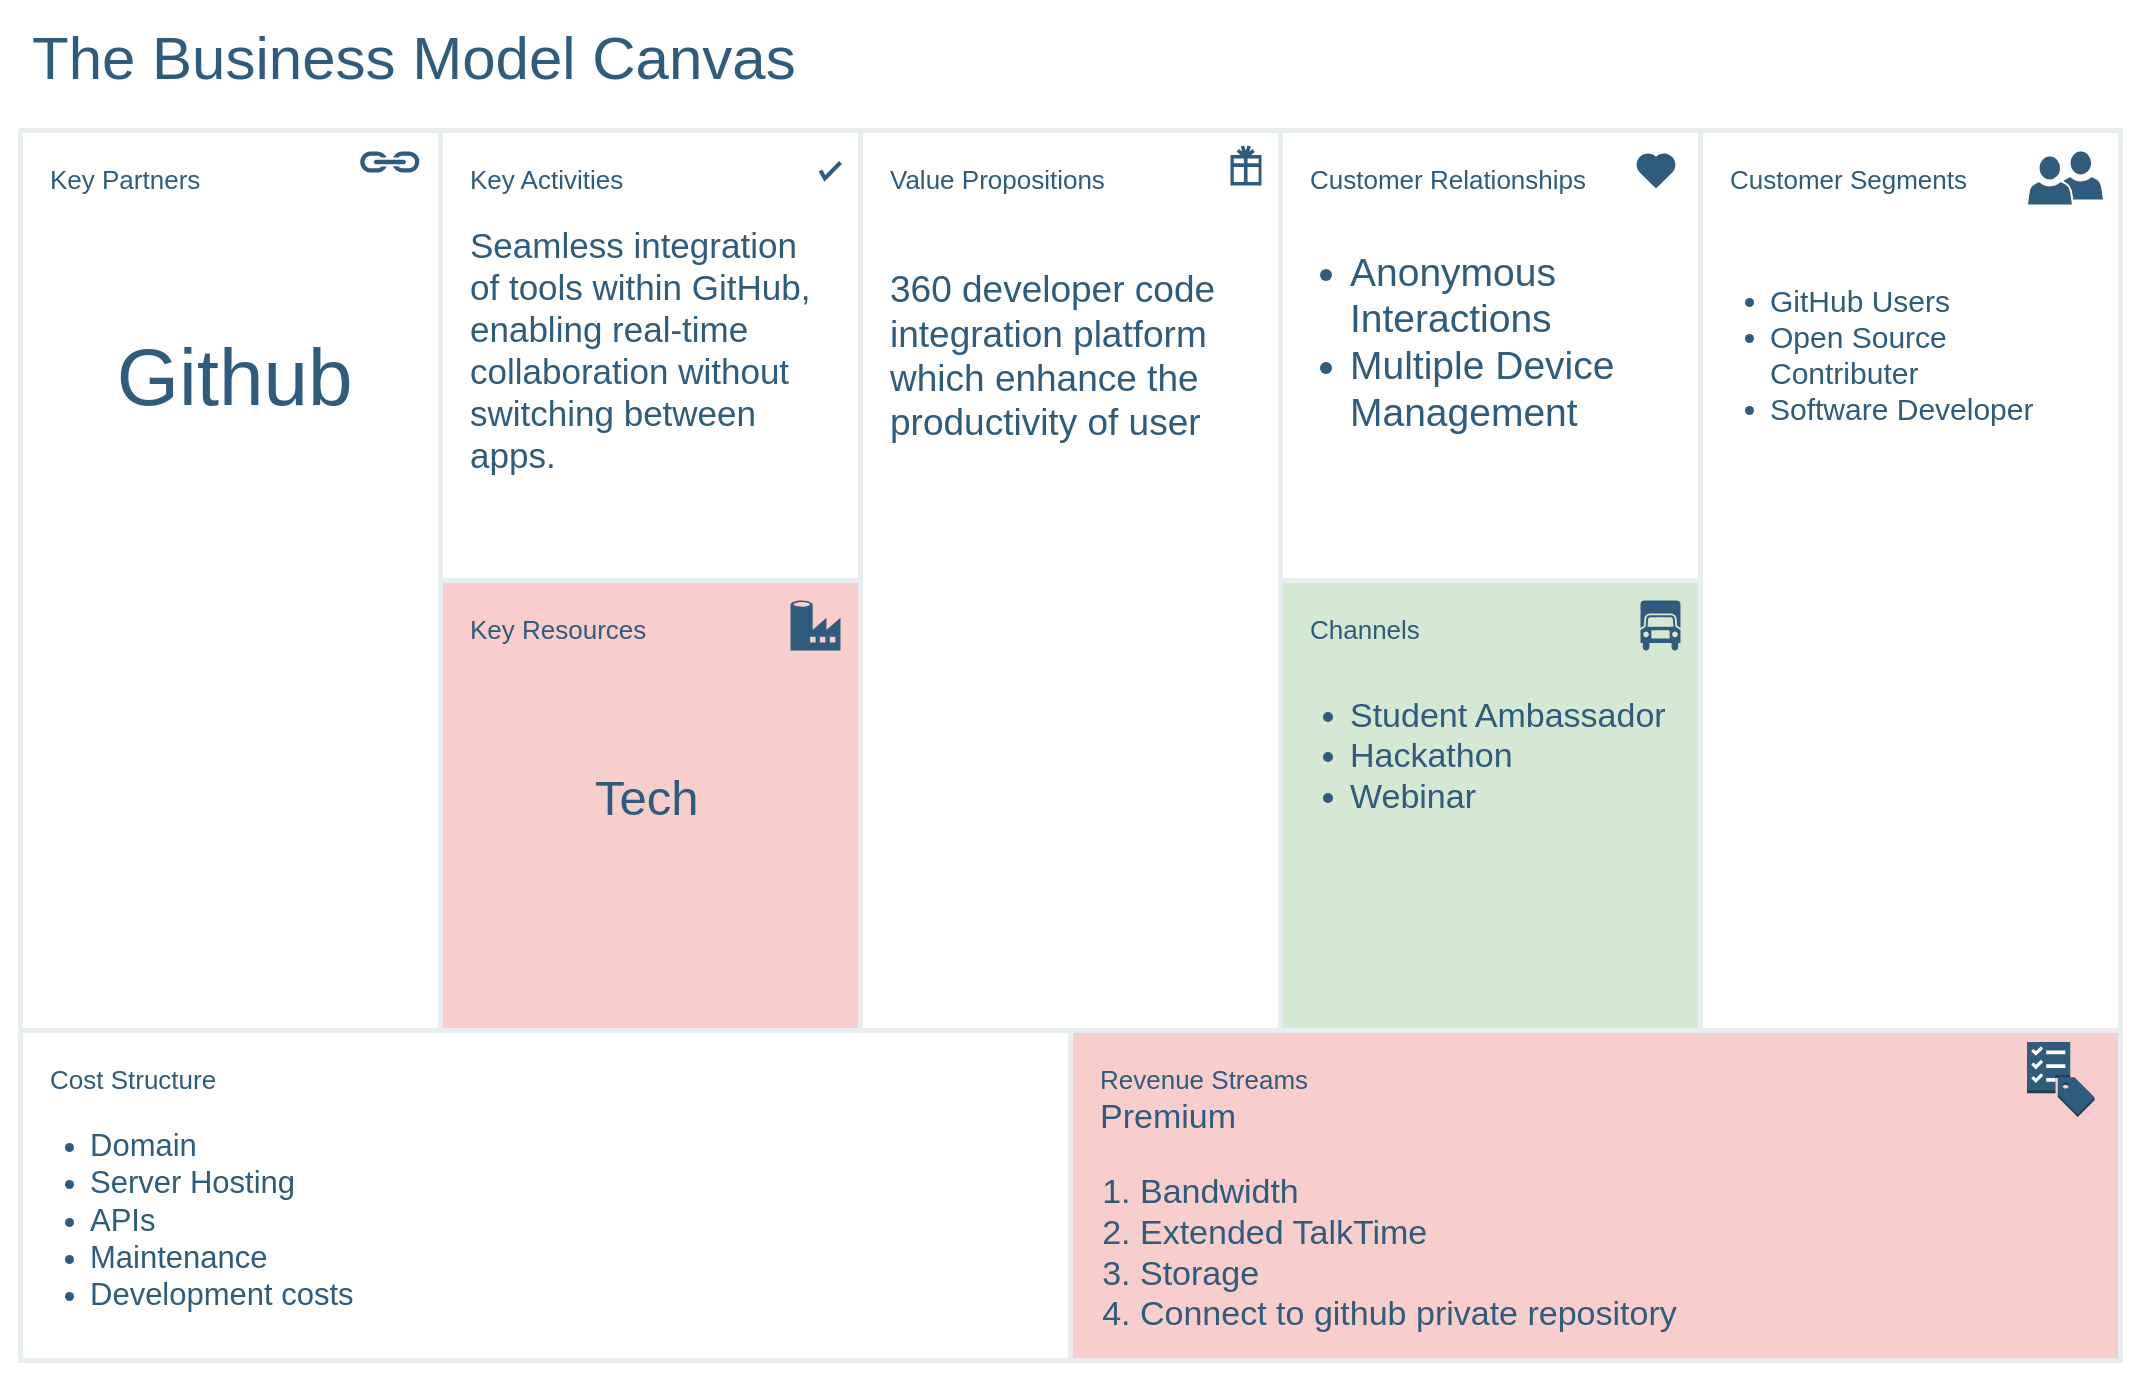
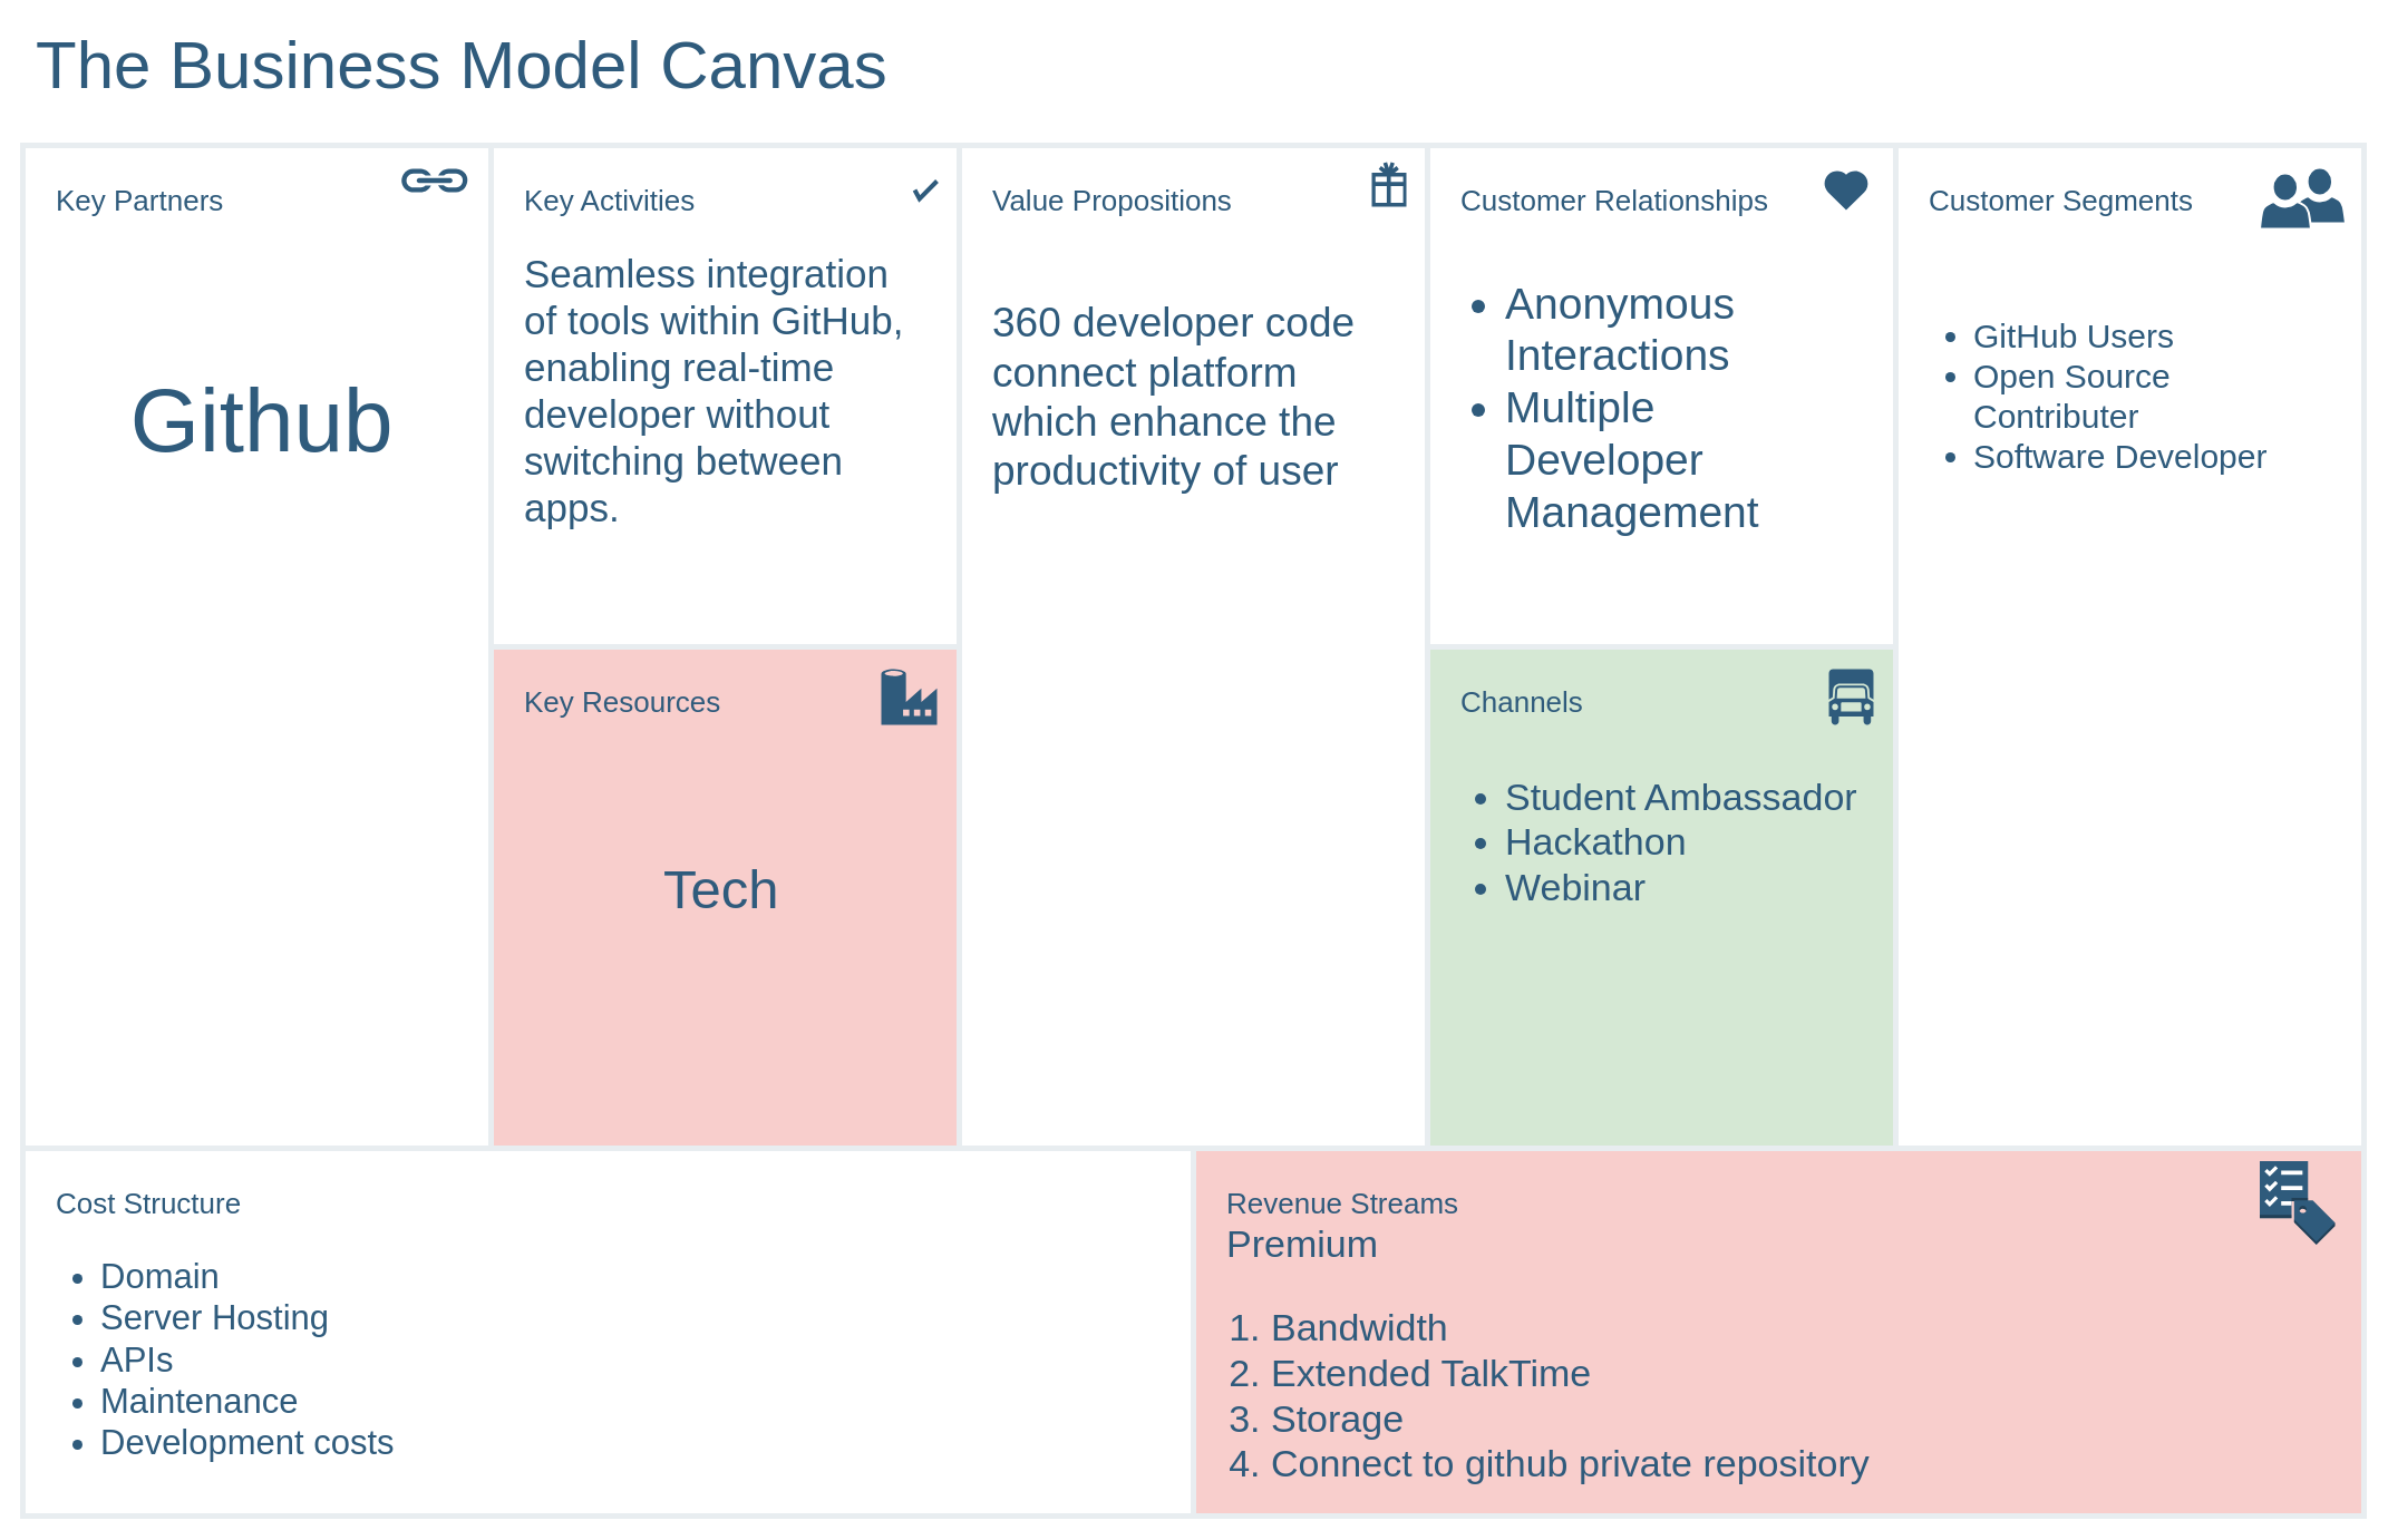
- <mxCell id="4" value="&lt;font&gt;&lt;font style=&quot;font-size: 26px&quot;&gt;Key Activities&lt;/font&gt;&lt;br style=&quot;font-size: 12px&quot;&gt;&lt;/font&gt;&lt;font&gt;&lt;br&gt;&lt;br style=&quot;font-size: 12px&quot;&gt;&lt;div&gt;&lt;font style=&quot;font-size: 35px;&quot;&gt;Seamless integration of tools within GitHub, enabling real-time collaboration without switching between apps.&lt;/font&gt;&lt;br&gt;&lt;/div&gt;&lt;/font&gt;" style="rounded=0;whiteSpace=wrap;html=1;shadow=0;labelBackgroundColor=none;strokeColor=#e8edf0;strokeWidth=5;fillColor=#ffffff;fontSize=12;fontColor=#2F5B7C;align=left;verticalAlign=top;spacing=30;" parent="1" vertex="1"><mxGeometry x="440" y="130" width="420" height="450" as="geometry" /></mxCell>
+ <mxCell id="4" value="&lt;font&gt;&lt;font style=&quot;font-size: 26px&quot;&gt;Key Activities&lt;/font&gt;&lt;br style=&quot;font-size: 12px&quot;&gt;&lt;/font&gt;&lt;font&gt;&lt;br&gt;&lt;br style=&quot;font-size: 12px&quot;&gt;&lt;div&gt;&lt;font style=&quot;font-size: 35px;&quot;&gt;Seamless integration of tools within GitHub, enabling real-time developer without switching between apps.&lt;/font&gt;&lt;br&gt;&lt;/div&gt;&lt;/font&gt;" style="rounded=0;whiteSpace=wrap;html=1;shadow=0;labelBackgroundColor=none;strokeColor=#e8edf0;strokeWidth=5;fillColor=#ffffff;fontSize=12;fontColor=#2F5B7C;align=left;verticalAlign=top;spacing=30;" parent="1" vertex="1"><mxGeometry x="440" y="130" width="420" height="450" as="geometry" /></mxCell>
- <mxCell id="6" value="&lt;div style=&quot;font-size: 26px&quot;&gt;&lt;font style=&quot;font-size: 26px&quot;&gt;Value Propositions&lt;/font&gt;&lt;/div&gt;&lt;div&gt;&lt;br&gt;&lt;/div&gt;&lt;div&gt;&lt;br&gt;&lt;/div&gt;&lt;div&gt;&lt;br&gt;&lt;/div&gt;&lt;div&gt;&lt;br&gt;&lt;/div&gt;&lt;div&gt;&lt;br&gt;&lt;/div&gt;&lt;div&gt;&lt;div style=&quot;border-color: var(--border-color); font-size: 37px;&quot;&gt;&lt;font style=&quot;border-color: var(--border-color);&quot;&gt;&lt;font style=&quot;border-color: var(--border-color);&quot;&gt;360 developer code integration platform which enhance the productivity of user&lt;/font&gt;&lt;br style=&quot;border-color: var(--border-color);&quot;&gt;&lt;/font&gt;&lt;/div&gt;&lt;div style=&quot;border-color: var(--border-color); font-size: 37px;&quot;&gt;&lt;br style=&quot;border-color: var(--border-color);&quot;&gt;&lt;/div&gt;&lt;/div&gt;" style="rounded=0;whiteSpace=wrap;html=1;shadow=0;labelBackgroundColor=none;strokeColor=#e8edf0;strokeWidth=5;fillColor=#ffffff;fontSize=12;fontColor=#2F5B7C;align=left;verticalAlign=top;spacing=30;" parent="1" vertex="1"><mxGeometry x="860" y="130" width="420" height="900" as="geometry" /></mxCell>
+ <mxCell id="6" value="&lt;div style=&quot;font-size: 26px&quot;&gt;&lt;font style=&quot;font-size: 26px&quot;&gt;Value Propositions&lt;/font&gt;&lt;/div&gt;&lt;div&gt;&lt;br&gt;&lt;/div&gt;&lt;div&gt;&lt;br&gt;&lt;/div&gt;&lt;div&gt;&lt;br&gt;&lt;/div&gt;&lt;div&gt;&lt;br&gt;&lt;/div&gt;&lt;div&gt;&lt;br&gt;&lt;/div&gt;&lt;div&gt;&lt;div style=&quot;border-color: var(--border-color); font-size: 37px;&quot;&gt;&lt;font style=&quot;border-color: var(--border-color);&quot;&gt;&lt;font style=&quot;border-color: var(--border-color);&quot;&gt;360 developer code connect platform which enhance the productivity of user&lt;/font&gt;&lt;br style=&quot;border-color: var(--border-color);&quot;&gt;&lt;/font&gt;&lt;/div&gt;&lt;div style=&quot;border-color: var(--border-color); font-size: 37px;&quot;&gt;&lt;br style=&quot;border-color: var(--border-color);&quot;&gt;&lt;/div&gt;&lt;/div&gt;" style="rounded=0;whiteSpace=wrap;html=1;shadow=0;labelBackgroundColor=none;strokeColor=#e8edf0;strokeWidth=5;fillColor=#ffffff;fontSize=12;fontColor=#2F5B7C;align=left;verticalAlign=top;spacing=30;" parent="1" vertex="1"><mxGeometry x="860" y="130" width="420" height="900" as="geometry" /></mxCell>
- <mxCell id="2" value="&lt;div style=&quot;font-size: 26px&quot;&gt;&lt;font style=&quot;font-size: 26px&quot;&gt;Customer Relationships&lt;/font&gt;&lt;/div&gt;&lt;div&gt;&lt;br&gt;&lt;/div&gt;&lt;div&gt;&lt;div style=&quot;border-color: var(--border-color); font-size: 39px;&quot;&gt;&lt;ul&gt;&lt;li&gt;&lt;font style=&quot;border-color: var(--border-color);&quot;&gt;Anonymous&amp;nbsp; &amp;nbsp; &amp;nbsp; Interactions&lt;/font&gt;&lt;/li&gt;&lt;li&gt;Multiple Device Management&lt;/li&gt;&lt;/ul&gt;&lt;/div&gt;&lt;/div&gt;" style="rounded=0;whiteSpace=wrap;html=1;shadow=0;labelBackgroundColor=none;strokeColor=#e8edf0;strokeWidth=5;fillColor=#ffffff;fontSize=12;fontColor=#2F5B7C;align=left;verticalAlign=top;spacing=30;" parent="1" vertex="1"><mxGeometry x="1280" y="130" width="420" height="450" as="geometry" /></mxCell>
+ <mxCell id="2" value="&lt;div style=&quot;font-size: 26px&quot;&gt;&lt;font style=&quot;font-size: 26px&quot;&gt;Customer Relationships&lt;/font&gt;&lt;/div&gt;&lt;div&gt;&lt;br&gt;&lt;/div&gt;&lt;div&gt;&lt;div style=&quot;border-color: var(--border-color); font-size: 39px;&quot;&gt;&lt;ul&gt;&lt;li&gt;&lt;font style=&quot;border-color: var(--border-color);&quot;&gt;Anonymous&amp;nbsp; &amp;nbsp; &amp;nbsp; Interactions&lt;/font&gt;&lt;/li&gt;&lt;li&gt;Multiple Developer Management&lt;/li&gt;&lt;/ul&gt;&lt;/div&gt;&lt;/div&gt;" style="rounded=0;whiteSpace=wrap;html=1;shadow=0;labelBackgroundColor=none;strokeColor=#e8edf0;strokeWidth=5;fillColor=#ffffff;fontSize=12;fontColor=#2F5B7C;align=left;verticalAlign=top;spacing=30;" parent="1" vertex="1"><mxGeometry x="1280" y="130" width="420" height="450" as="geometry" /></mxCell>
